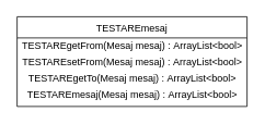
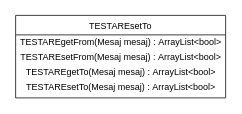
- <mxCell id="2" value="TESTAREmesaj" style="swimlane;fontStyle=0;align=center;verticalAlign=top;childLayout=stackLayout;horizontal=1;startSize=26;horizontalStack=0;resizeParent=1;resizeLast=0;collapsible=1;marginBottom=0;rounded=0;shadow=0;strokeWidth=1;" parent="1" vertex="1"><mxGeometry x="20" y="20" width="280" height="110" as="geometry"><mxRectangle x="550" y="140" width="160" height="26" as="alternateBounds" /></mxGeometry></mxCell>
+ <mxCell id="2" value="TESTAREsetTo" style="swimlane;fontStyle=0;align=center;verticalAlign=top;childLayout=stackLayout;horizontal=1;startSize=26;horizontalStack=0;resizeParent=1;resizeLast=0;collapsible=1;marginBottom=0;rounded=0;shadow=0;strokeWidth=1;" parent="1" vertex="1"><mxGeometry x="20" y="20" width="280" height="110" as="geometry"><mxRectangle x="550" y="140" width="160" height="26" as="alternateBounds" /></mxGeometry></mxCell>
- <mxCell id="6" value="TESTAREmesaj(Mesaj mesaj) :&amp;nbsp;&lt;span style=&quot;text-align: left&quot;&gt;ArrayList&amp;lt;bool&amp;gt;&lt;/span&gt;" style="text;html=1;align=center;verticalAlign=middle;resizable=0;points=[];autosize=1;" vertex="1" parent="2"><mxGeometry y="86" width="280" height="20" as="geometry" /></mxCell>
+ <mxCell id="6" value="TESTAREsetTo(Mesaj mesaj) :&amp;nbsp;&lt;span style=&quot;text-align: left&quot;&gt;ArrayList&amp;lt;bool&amp;gt;&lt;/span&gt;" style="text;html=1;align=center;verticalAlign=middle;resizable=0;points=[];autosize=1;" vertex="1" parent="2"><mxGeometry y="86" width="280" height="20" as="geometry" /></mxCell>
